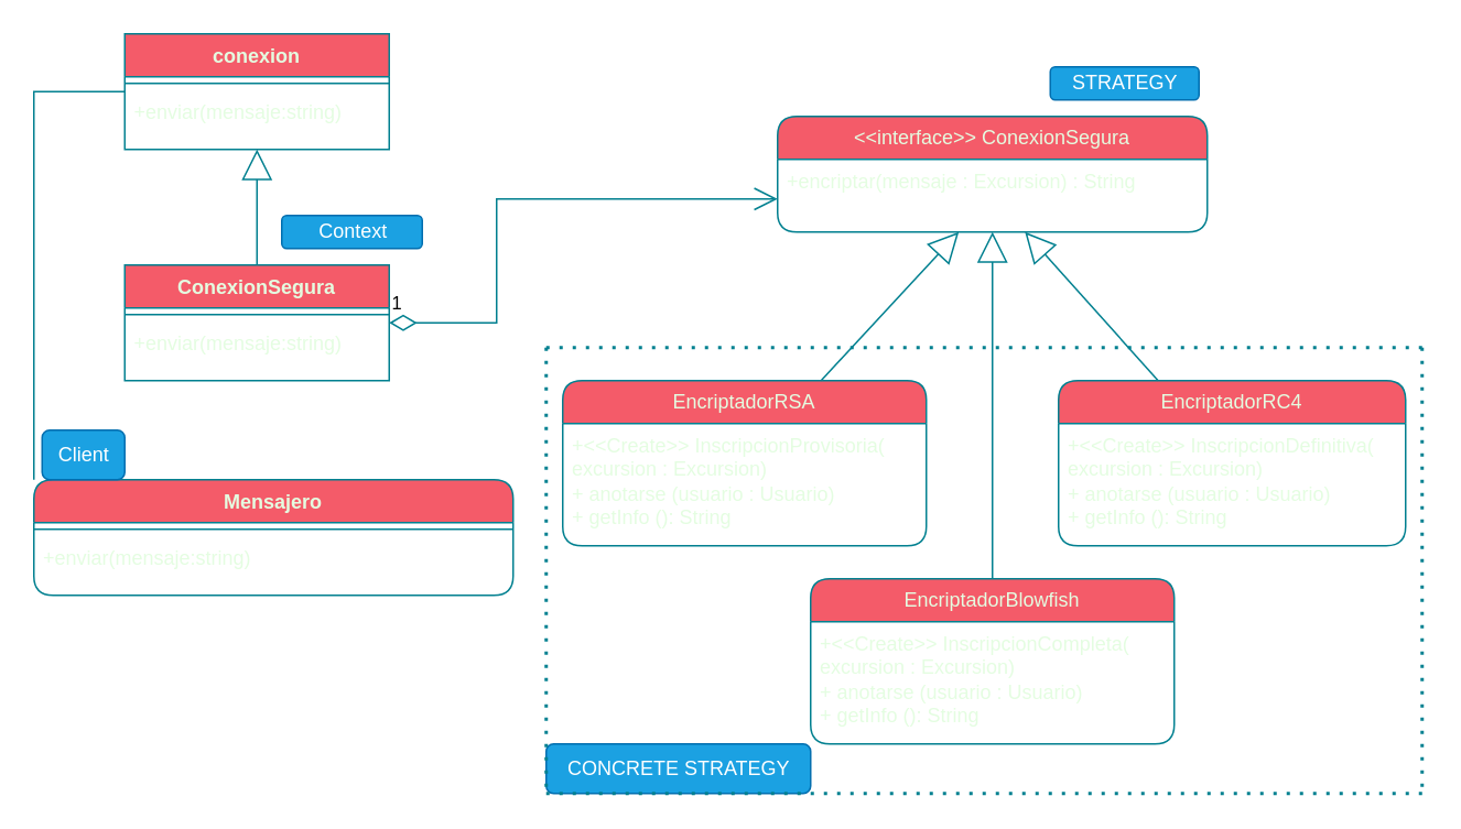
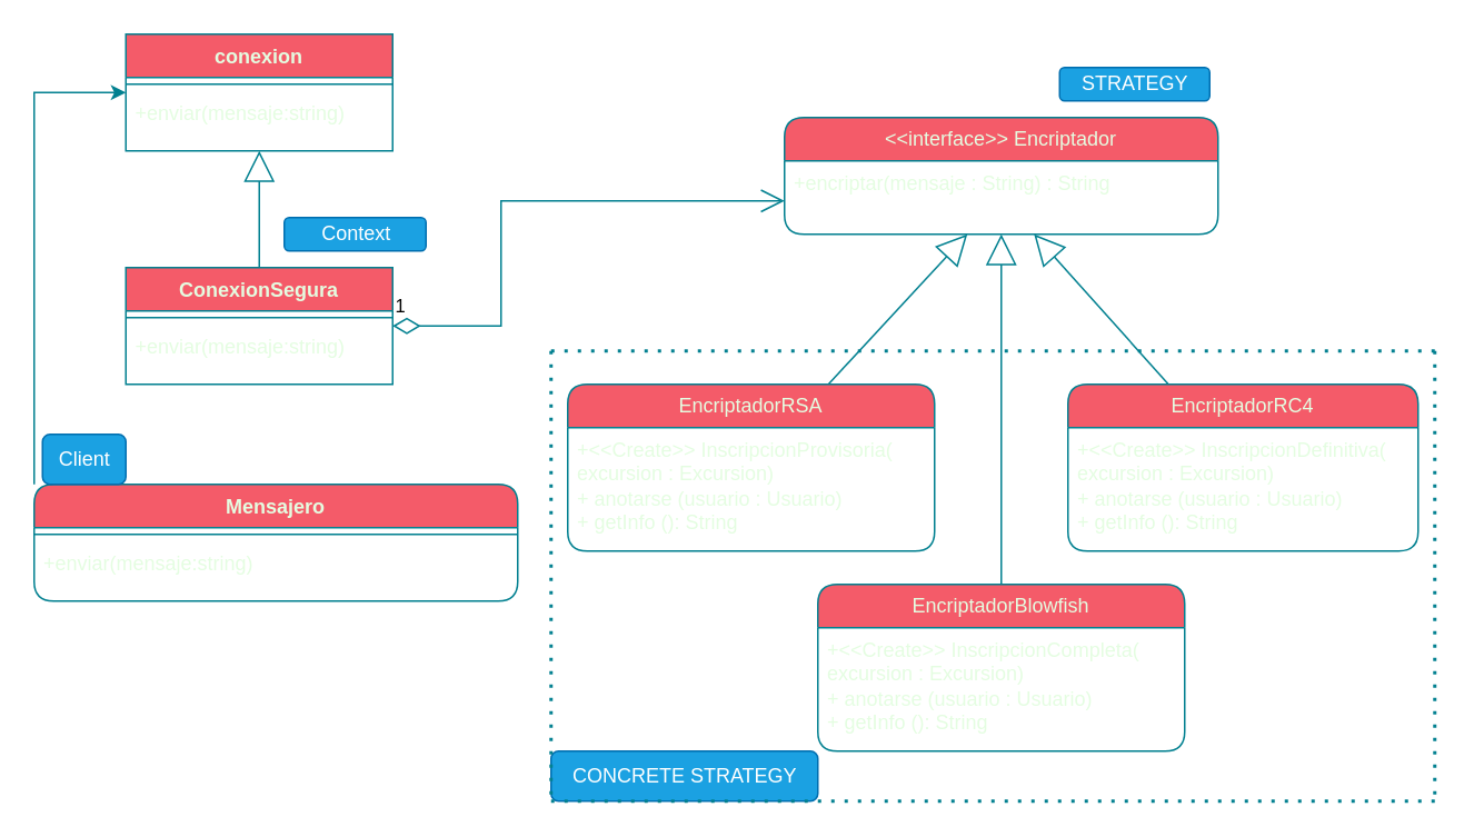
- <mxCell id="2" style="edgeStyle=orthogonalEdgeStyle;rounded=0;orthogonalLoop=1;jettySize=auto;html=1;labelBackgroundColor=none;strokeColor=#028090;fontColor=default;endArrow=none;" edge="1" parent="1" source="3" target="22"><mxGeometry relative="1" as="geometry"><Array as="points"><mxPoint x="20" y="55" /></Array></mxGeometry></mxCell>
+ <mxCell id="2" style="edgeStyle=orthogonalEdgeStyle;rounded=0;orthogonalLoop=1;jettySize=auto;html=1;labelBackgroundColor=none;strokeColor=#028090;fontColor=default;" edge="1" parent="1" source="3" target="22"><mxGeometry relative="1" as="geometry"><Array as="points"><mxPoint x="20" y="55" /></Array></mxGeometry></mxCell>
- <mxCell id="6" value="&amp;lt;&amp;lt;interface&amp;gt;&amp;gt; ConexionSegura" style="swimlane;fontStyle=0;childLayout=stackLayout;horizontal=1;startSize=26;fillColor=#F45B69;horizontalStack=0;resizeParent=1;resizeParentMax=0;resizeLast=0;collapsible=1;marginBottom=0;whiteSpace=wrap;html=1;fontColor=#E4FDE1;strokeColor=#028090;rounded=1;labelBackgroundColor=none;swimlaneFillColor=default;" parent="1" vertex="1"><mxGeometry x="470" y="70" width="260" height="70" as="geometry" /></mxCell>
+ <mxCell id="6" value="&amp;lt;&amp;lt;interface&amp;gt;&amp;gt; Encriptador" style="swimlane;fontStyle=0;childLayout=stackLayout;horizontal=1;startSize=26;fillColor=#F45B69;horizontalStack=0;resizeParent=1;resizeParentMax=0;resizeLast=0;collapsible=1;marginBottom=0;whiteSpace=wrap;html=1;fontColor=#E4FDE1;strokeColor=#028090;rounded=1;labelBackgroundColor=none;swimlaneFillColor=default;" parent="1" vertex="1"><mxGeometry x="470" y="70" width="260" height="70" as="geometry" /></mxCell>
- <mxCell id="7" value="+encriptar(mensaje : Excursion) : String&lt;div&gt;&lt;br&gt;&lt;/div&gt;&lt;div style=&quot;background-color:#2f2f2f;padding:0px 0px 0px 2px;&quot;&gt;&lt;div style=&quot;color: rgb(170, 170, 170); font-family: Consolas; font-size: 10pt; white-space: pre;&quot;&gt;&lt;p style=&quot;background-color:#373737;margin:0;&quot;&gt;&lt;span style=&quot;color:#d9e8f7;&quot;&gt;&lt;/span&gt;&lt;/p&gt;&lt;/div&gt;&lt;/div&gt;" style="text;strokeColor=none;fillColor=none;align=left;verticalAlign=top;spacingLeft=4;spacingRight=4;overflow=hidden;rotatable=0;points=[[0,0.5],[1,0.5]];portConstraint=eastwest;whiteSpace=wrap;html=1;rounded=1;labelBackgroundColor=none;fontColor=#E4FDE1;" parent="6" vertex="1"><mxGeometry y="26" width="260" height="44" as="geometry" /></mxCell>
+ <mxCell id="7" value="+encriptar(mensaje : String) : String&lt;div&gt;&lt;br&gt;&lt;/div&gt;&lt;div style=&quot;background-color:#2f2f2f;padding:0px 0px 0px 2px;&quot;&gt;&lt;div style=&quot;color: rgb(170, 170, 170); font-family: Consolas; font-size: 10pt; white-space: pre;&quot;&gt;&lt;p style=&quot;background-color:#373737;margin:0;&quot;&gt;&lt;span style=&quot;color:#d9e8f7;&quot;&gt;&lt;/span&gt;&lt;/p&gt;&lt;/div&gt;&lt;/div&gt;" style="text;strokeColor=none;fillColor=none;align=left;verticalAlign=top;spacingLeft=4;spacingRight=4;overflow=hidden;rotatable=0;points=[[0,0.5],[1,0.5]];portConstraint=eastwest;whiteSpace=wrap;html=1;rounded=1;labelBackgroundColor=none;fontColor=#E4FDE1;" parent="6" vertex="1"><mxGeometry y="26" width="260" height="44" as="geometry" /></mxCell>
